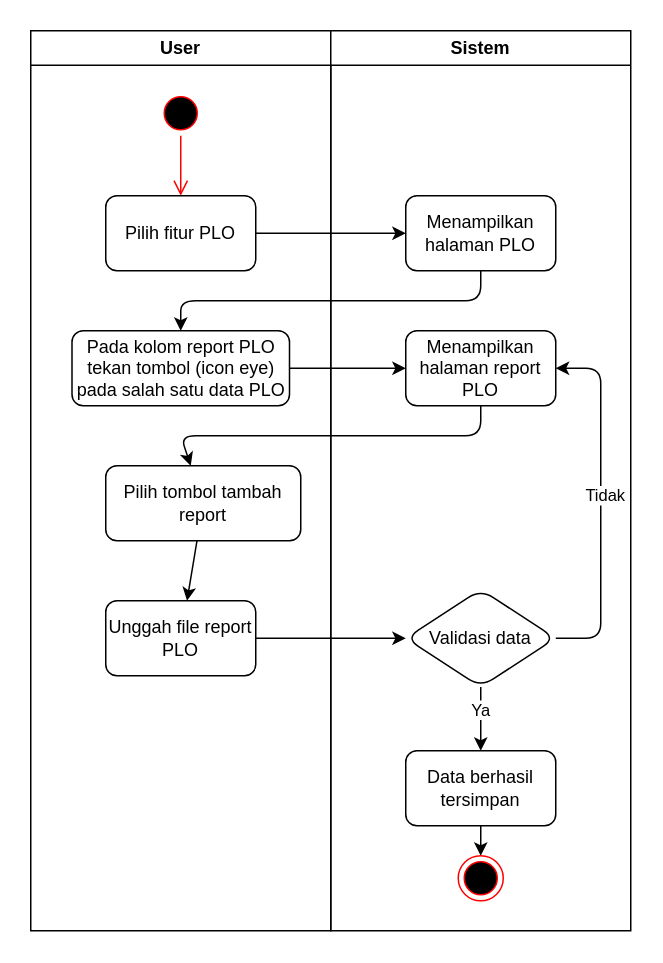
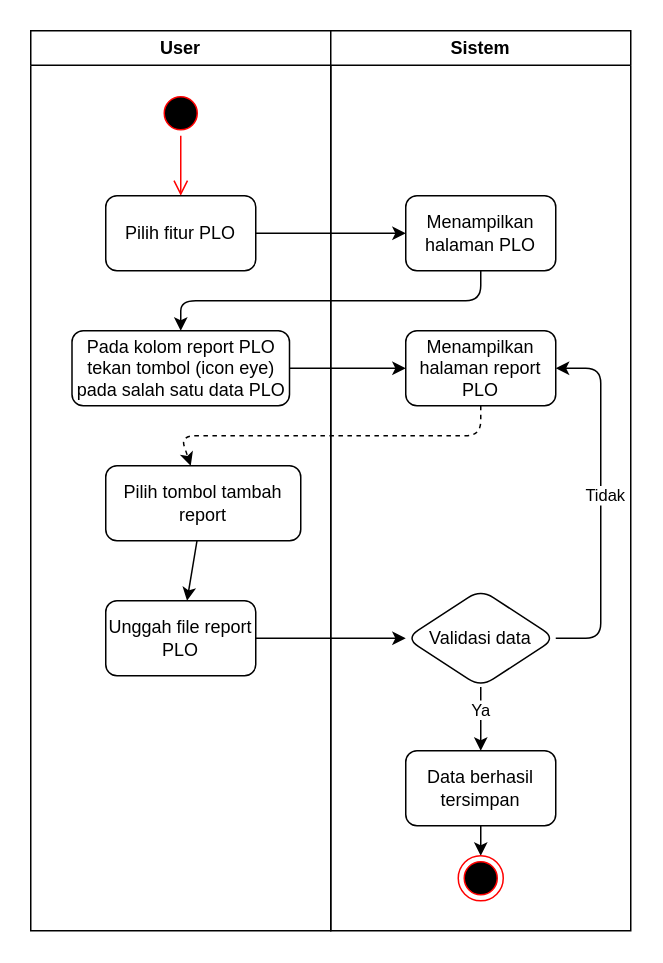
- <mxCell id="24" value="" style="edgeStyle=none;html=1;" parent="1" source="12" target="8" edge="1"><mxGeometry relative="1" as="geometry"><Array as="points"><mxPoint x="320" y="290" /><mxPoint x="120" y="290" /></Array></mxGeometry></mxCell>
+ <mxCell id="24" value="" style="edgeStyle=none;html=1;dashed=1;" parent="1" source="12" target="8" edge="1"><mxGeometry relative="1" as="geometry"><Array as="points"><mxPoint x="320" y="290" /><mxPoint x="120" y="290" /></Array></mxGeometry></mxCell>
